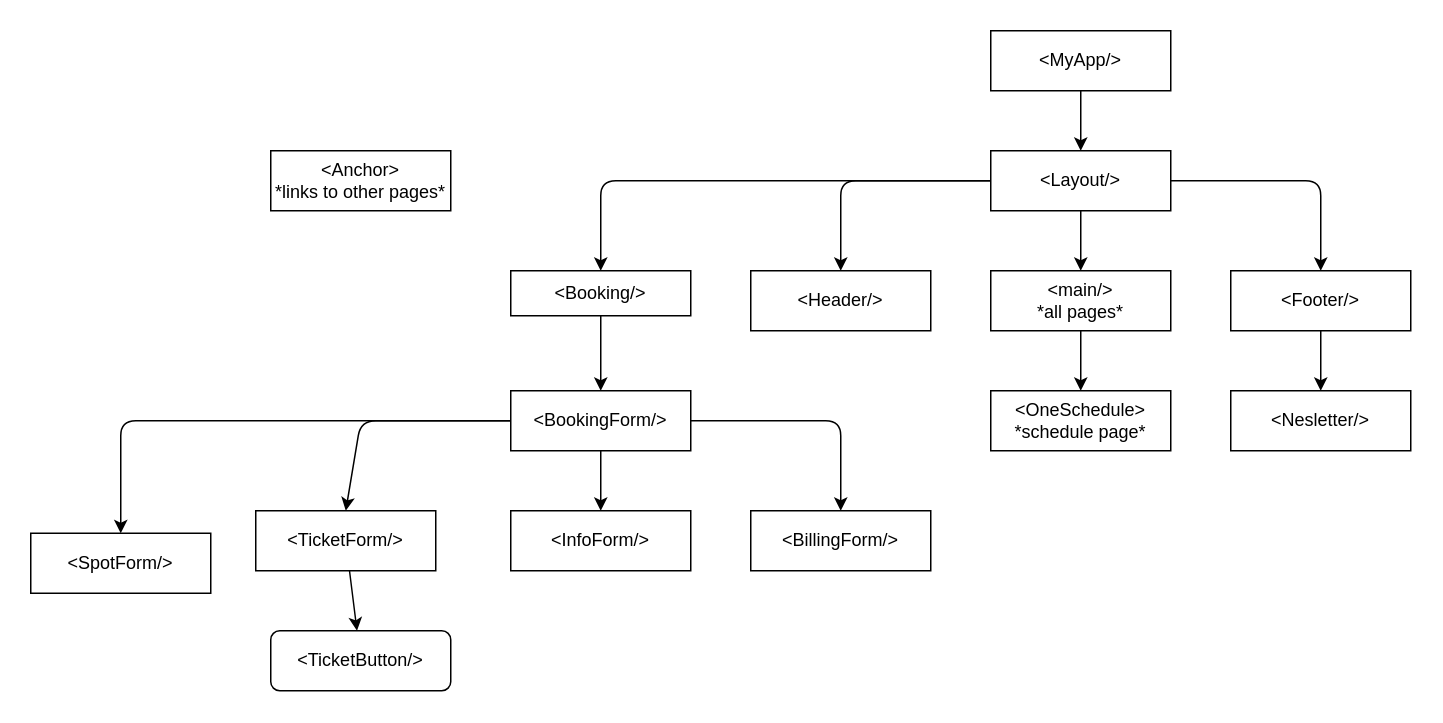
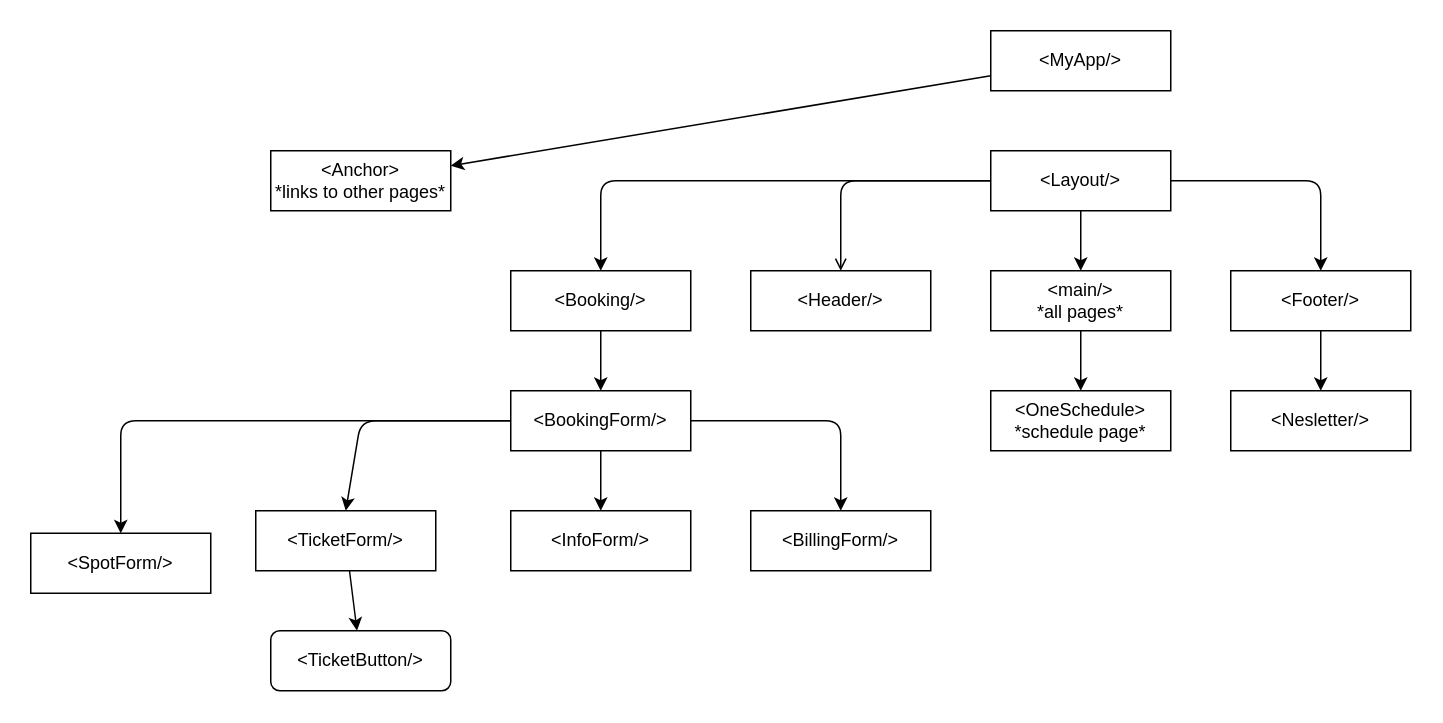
- <mxCell id="2" value="" style="edgeStyle=none;html=1;" edge="1" parent="1" source="3" target="8"><mxGeometry relative="1" as="geometry" /></mxCell>
+ <mxCell id="2" value="" style="edgeStyle=none;html=1;" edge="1" parent="1" source="3" target="27"><mxGeometry relative="1" as="geometry" /></mxCell>
- <mxCell id="6" style="edgeStyle=none;html=1;exitX=0;exitY=0.5;exitDx=0;exitDy=0;entryX=0.5;entryY=0;entryDx=0;entryDy=0;" edge="1" parent="1" source="8" target="12"><mxGeometry relative="1" as="geometry"><Array as="points"><mxPoint x="560" y="120" /></Array></mxGeometry></mxCell>
+ <mxCell id="6" style="edgeStyle=none;html=1;exitX=0;exitY=0.5;exitDx=0;exitDy=0;entryX=0.5;entryY=0;entryDx=0;entryDy=0;endArrow=open;" edge="1" parent="1" source="8" target="12"><mxGeometry relative="1" as="geometry"><Array as="points"><mxPoint x="560" y="120" /></Array></mxGeometry></mxCell>
- <mxCell id="15" value="&amp;lt;Booking/&amp;gt;" style="rounded=0;whiteSpace=wrap;html=1;" vertex="1" parent="1"><mxGeometry x="340" y="180" width="120" height="30" as="geometry" /></mxCell>
+ <mxCell id="15" value="&amp;lt;Booking/&amp;gt;" style="rounded=0;whiteSpace=wrap;html=1;" vertex="1" parent="1"><mxGeometry x="340" y="180" width="120" height="40" as="geometry" /></mxCell>
